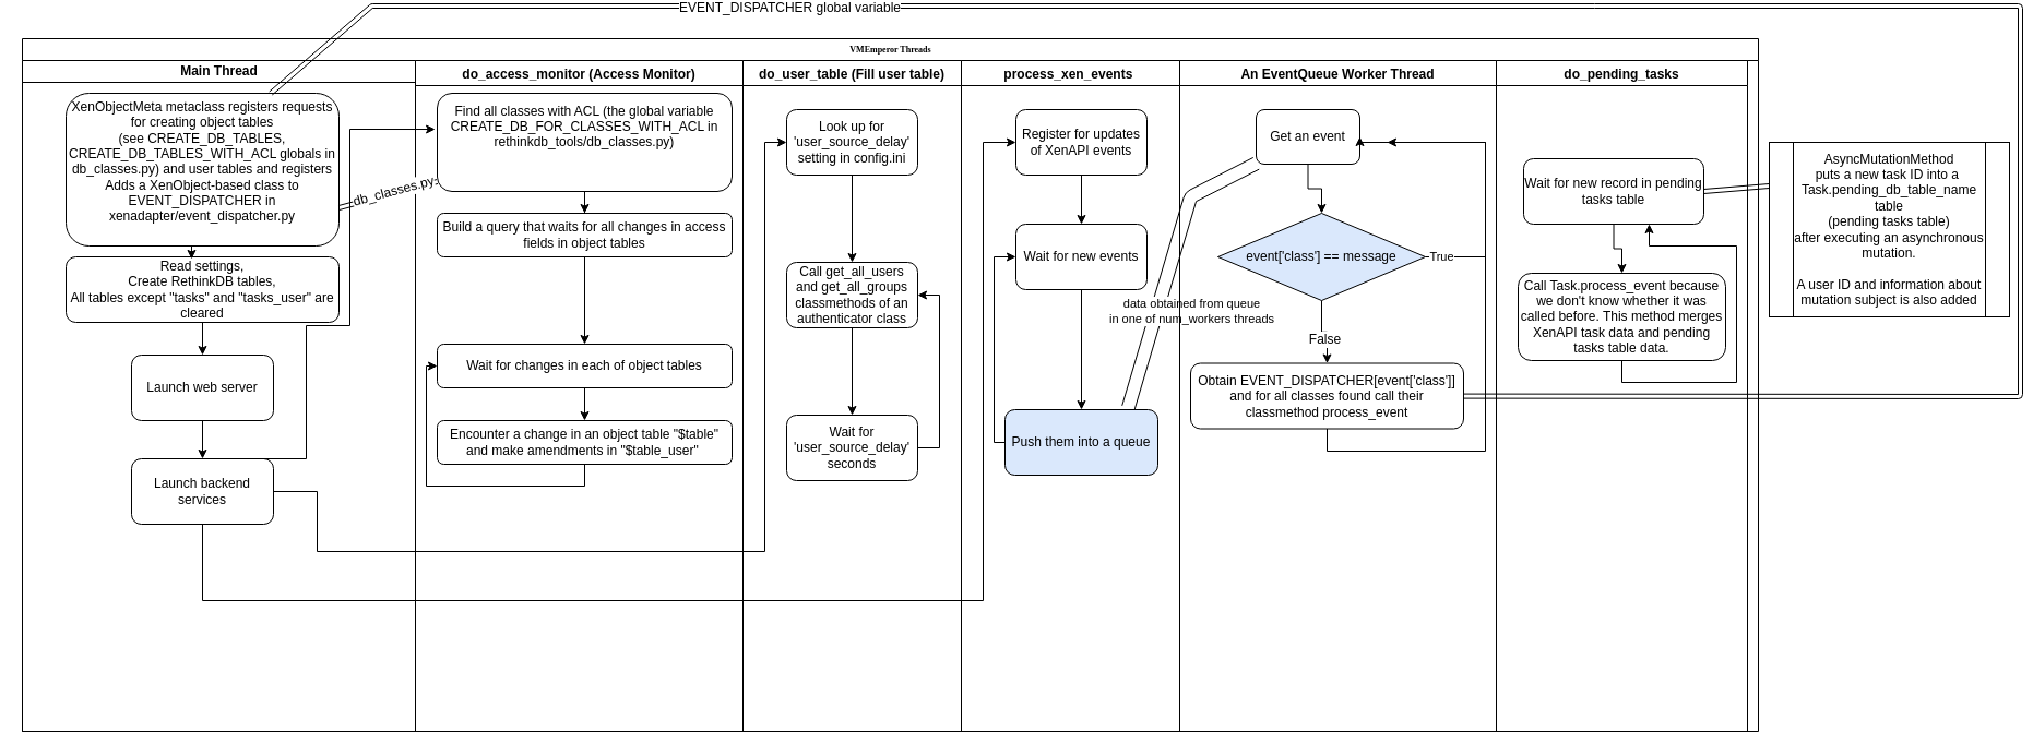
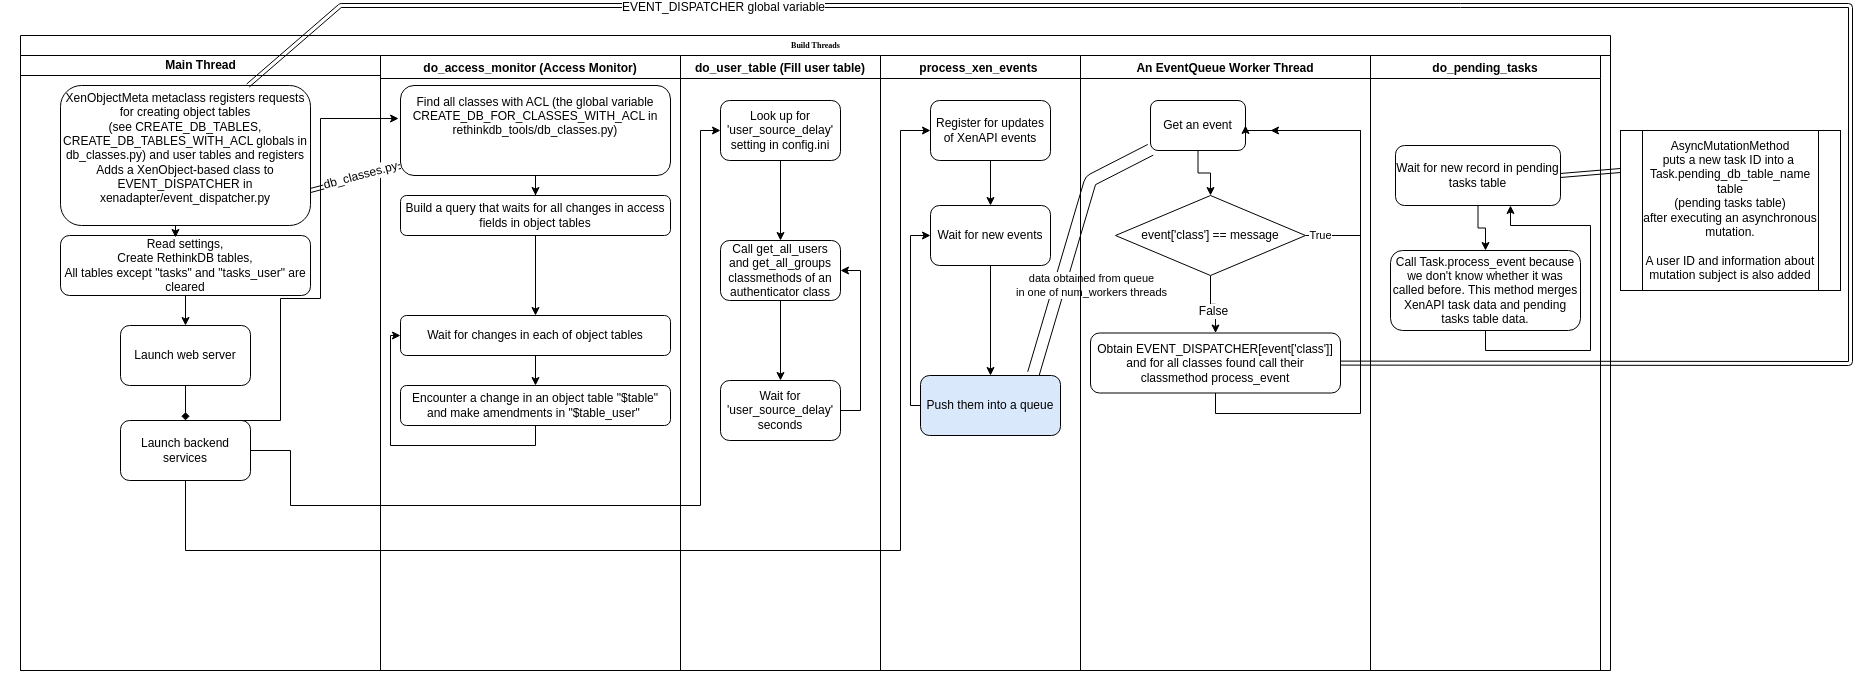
- <mxCell id="2" value="VMEmperor Threads" style="swimlane;html=1;childLayout=stackLayout;startSize=20;rounded=0;shadow=0;labelBackgroundColor=none;strokeColor=#000000;strokeWidth=1;fillColor=#ffffff;fontFamily=Verdana;fontSize=8;fontColor=#000000;align=center;" parent="1" vertex="1" treatAsSingle="0"><mxGeometry x="20" y="20" width="1590" height="635" as="geometry" /></mxCell>
+ <mxCell id="2" value="Build Threads" style="swimlane;html=1;childLayout=stackLayout;startSize=20;rounded=0;shadow=0;labelBackgroundColor=none;strokeColor=#000000;strokeWidth=1;fillColor=#ffffff;fontFamily=Verdana;fontSize=8;fontColor=#000000;align=center;" parent="1" vertex="1" treatAsSingle="0"><mxGeometry x="20" y="20" width="1590" height="635" as="geometry" /></mxCell>
- <mxCell id="47" value="event['class'] == message" style="rhombus;whiteSpace=wrap;html=1;fillColor=#dae8fc;" parent="41" vertex="1"><mxGeometry x="35" y="140" width="190" height="80" as="geometry" /></mxCell>
+ <mxCell id="47" value="event['class'] == message" style="rhombus;whiteSpace=wrap;html=1;" parent="41" vertex="1"><mxGeometry x="35" y="140" width="190" height="80" as="geometry" /></mxCell>
- <mxCell id="6" value="" style="edgeStyle=orthogonalEdgeStyle;rounded=0;orthogonalLoop=1;jettySize=auto;html=1;" parent="3" source="7" target="8" edge="1"><mxGeometry relative="1" as="geometry" /></mxCell>
+ <mxCell id="6" value="" style="edgeStyle=orthogonalEdgeStyle;rounded=0;orthogonalLoop=1;jettySize=auto;html=1;endArrow=diamond;" parent="3" source="7" target="8" edge="1"><mxGeometry relative="1" as="geometry" /></mxCell>
